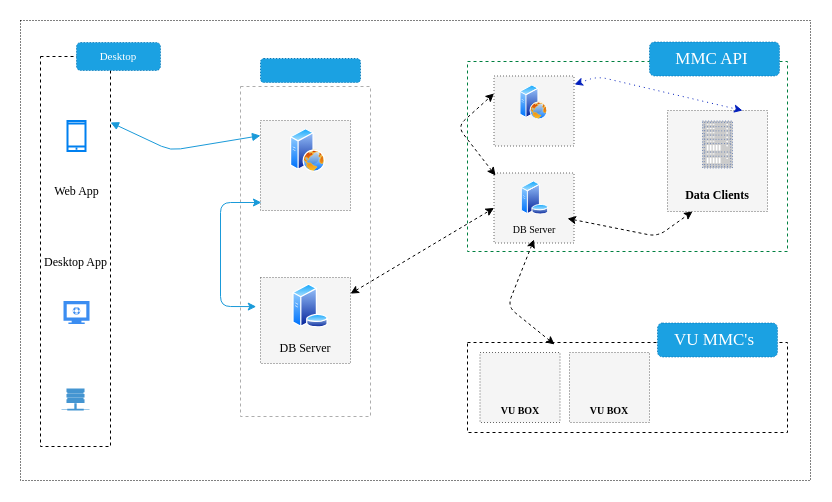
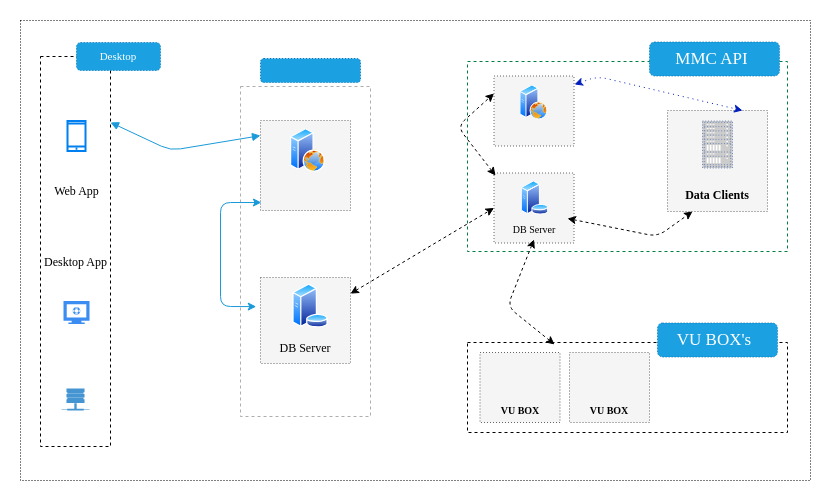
- <mxCell id="43" value="VU MMC's" style="text;html=1;strokeColor=none;fillColor=none;align=center;verticalAlign=middle;whiteSpace=wrap;rounded=0;dashed=1;dashPattern=1 2;fontFamily=Lucida Console;fontSize=17;fontColor=#FFFFFF;" parent="1" vertex="1"><mxGeometry x="669" y="329.5" width="90" height="20" as="geometry" /></mxCell>
+ <mxCell id="43" value="VU BOX's" style="text;html=1;strokeColor=none;fillColor=none;align=center;verticalAlign=middle;whiteSpace=wrap;rounded=0;dashed=1;dashPattern=1 2;fontFamily=Lucida Console;fontSize=17;fontColor=#FFFFFF;" parent="1" vertex="1"><mxGeometry x="669" y="329.5" width="90" height="20" as="geometry" /></mxCell>
